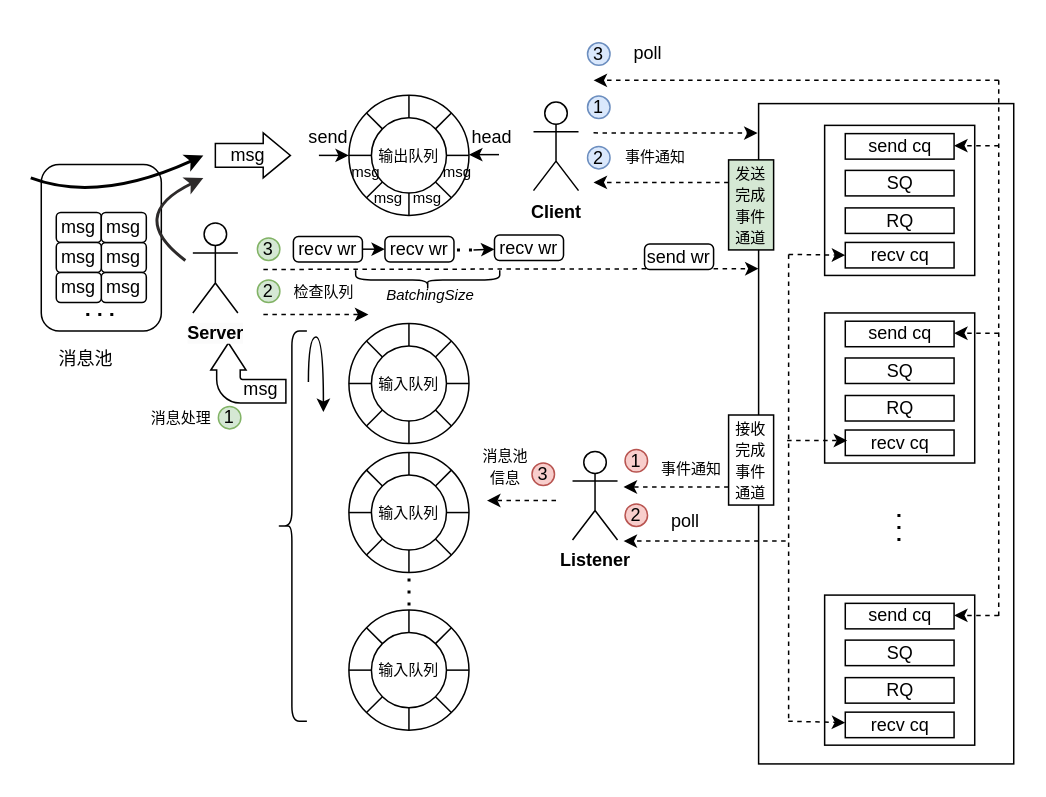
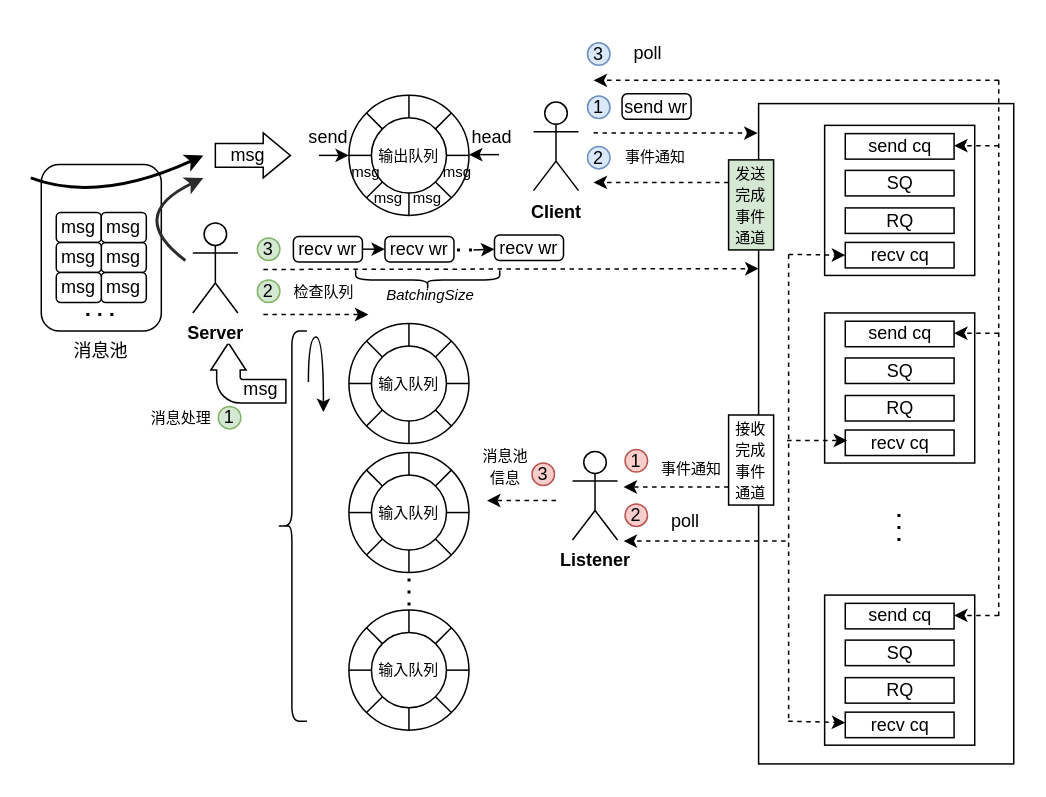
- <mxCell id="95" value="send wr" style="rounded=1;whiteSpace=wrap;html=1;arcSize=20;" parent="1" vertex="1"><mxGeometry x="429" y="162" width="46" height="17" as="geometry" /></mxCell>
+ <mxCell id="95" value="send wr" style="rounded=1;whiteSpace=wrap;html=1;arcSize=20;" parent="1" vertex="1"><mxGeometry x="414" y="62" width="46" height="17" as="geometry" /></mxCell>
- <mxCell id="11" value="消息池" style="text;html=1;align=center;verticalAlign=middle;whiteSpace=wrap;rounded=0;" parent="1" vertex="1"><mxGeometry x="27" y="228" width="60" height="22" as="geometry" /></mxCell>
+ <mxCell id="11" value="消息池" style="text;html=1;align=center;verticalAlign=middle;whiteSpace=wrap;rounded=0;" parent="1" vertex="1"><mxGeometry x="37" y="223" width="60" height="22" as="geometry" /></mxCell>
